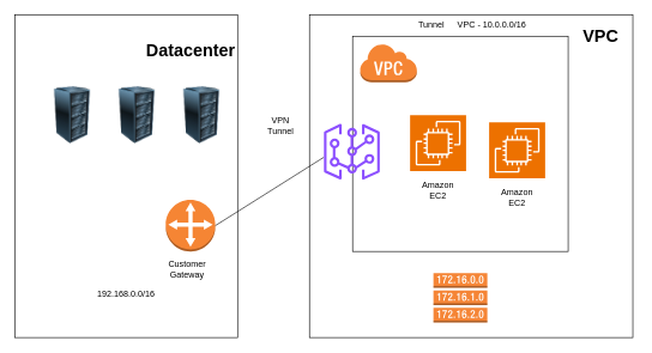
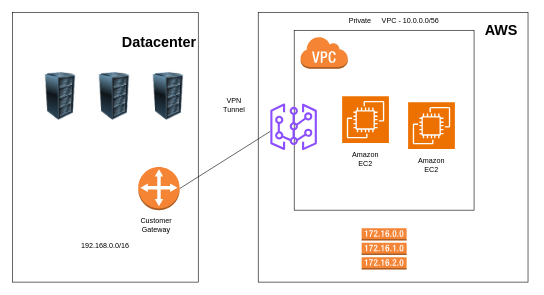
- <mxCell id="10" value="Tunnel" style="text;html=1;strokeColor=none;fillColor=none;align=center;verticalAlign=middle;whiteSpace=wrap;rounded=0;" vertex="1" parent="1"><mxGeometry x="570" y="20" width="60" height="30" as="geometry" /></mxCell>
+ <mxCell id="10" value="Private" style="text;html=1;strokeColor=none;fillColor=none;align=center;verticalAlign=middle;whiteSpace=wrap;rounded=0;" vertex="1" parent="1"><mxGeometry x="570" y="20" width="60" height="30" as="geometry" /></mxCell>
- <mxCell id="11" value="VPC - 10.0.0.0/16" style="text;html=1;strokeColor=none;fillColor=none;align=center;verticalAlign=middle;whiteSpace=wrap;rounded=0;" vertex="1" parent="1"><mxGeometry x="619" y="20" width="130" height="30" as="geometry" /></mxCell>
+ <mxCell id="11" value="VPC - 10.0.0.0/56" style="text;html=1;strokeColor=none;fillColor=none;align=center;verticalAlign=middle;whiteSpace=wrap;rounded=0;" vertex="1" parent="1"><mxGeometry x="619" y="20" width="130" height="30" as="geometry" /></mxCell>
- <mxCell id="7" value="VPC" style="text;strokeColor=none;fillColor=none;html=1;fontSize=24;fontStyle=1;verticalAlign=middle;align=center;" vertex="1" parent="1"><mxGeometry x="785" y="30" width="100" height="40" as="geometry" /></mxCell>
+ <mxCell id="7" value="AWS" style="text;strokeColor=none;fillColor=none;html=1;fontSize=24;fontStyle=1;verticalAlign=middle;align=center;" vertex="1" parent="1"><mxGeometry x="785" y="30" width="100" height="40" as="geometry" /></mxCell>
